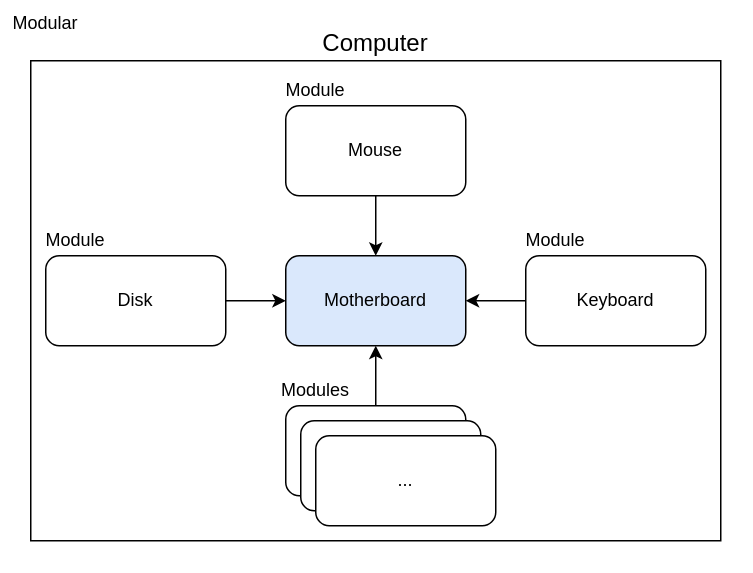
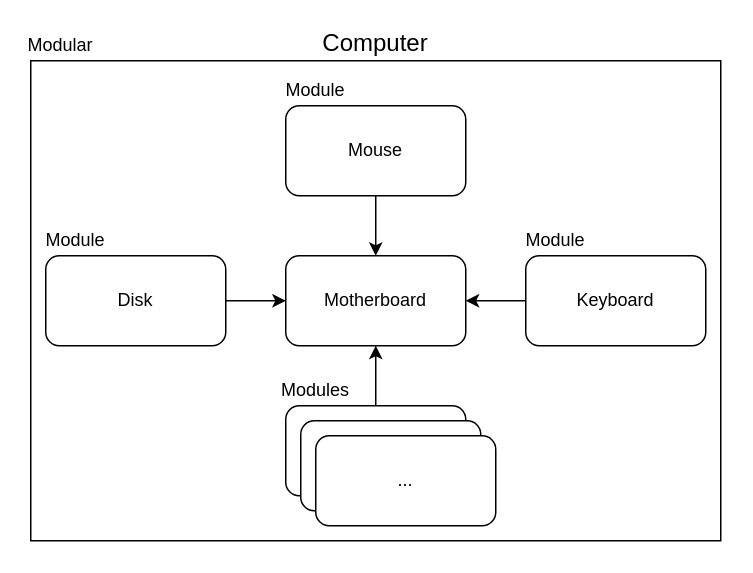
- <mxCell id="18" value="Modular" style="text;html=1;strokeColor=none;fillColor=none;align=center;verticalAlign=middle;whiteSpace=wrap;rounded=0;fontSize=12;" vertex="1" parent="1"><mxGeometry x="10" y="5" width="40" height="20" as="geometry" /></mxCell>
+ <mxCell id="18" value="Modular" style="text;html=1;strokeColor=none;fillColor=none;align=center;verticalAlign=middle;whiteSpace=wrap;rounded=0;fontSize=12;" vertex="1" parent="1"><mxGeometry x="20" y="20" width="40" height="20" as="geometry" /></mxCell>
- <mxCell id="3" value="Motherboard" style="rounded=1;whiteSpace=wrap;html=1;strokeColor=#000000;fillColor=#dae8fc;" vertex="1" parent="1"><mxGeometry x="190" y="170" width="120" height="60" as="geometry" /></mxCell>
+ <mxCell id="3" value="Motherboard" style="rounded=1;whiteSpace=wrap;html=1;strokeColor=#000000;fillColor=#ffffff;" vertex="1" parent="1"><mxGeometry x="190" y="170" width="120" height="60" as="geometry" /></mxCell>
